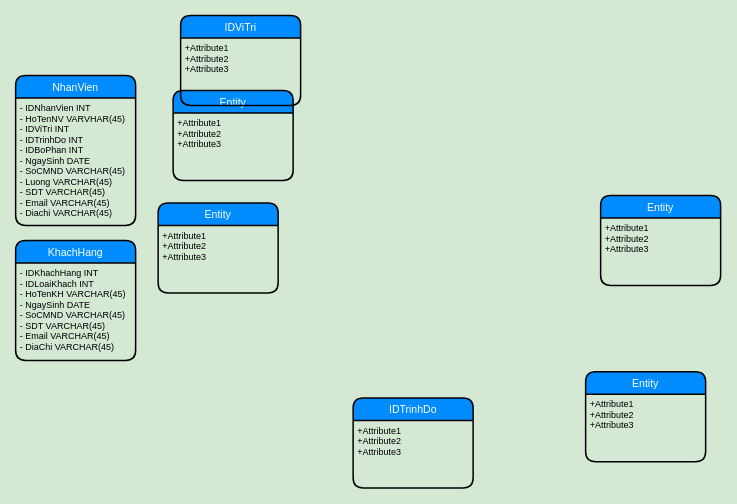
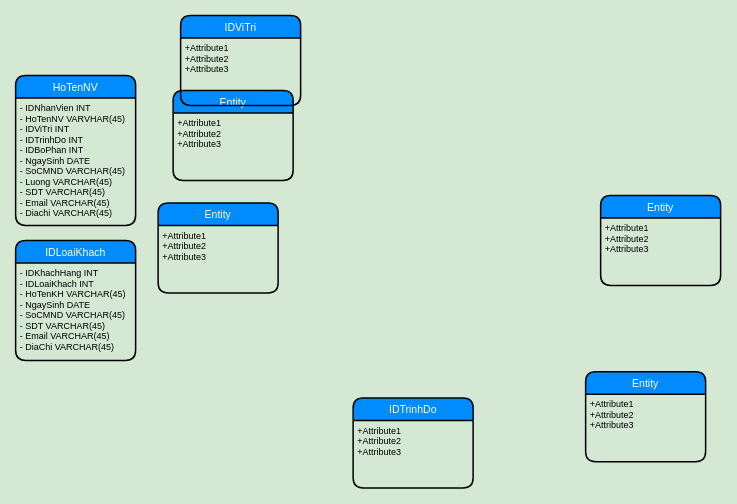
- <mxCell id="2" value="NhanVien" style="swimlane;childLayout=stackLayout;horizontal=1;startSize=30;horizontalStack=0;fillColor=#008cff;fontColor=#FFFFFF;rounded=1;fontSize=14;fontStyle=0;strokeWidth=2;resizeParent=0;resizeLast=1;shadow=0;dashed=0;align=center;" vertex="1" parent="1"><mxGeometry x="20" y="100" width="160" height="200" as="geometry" /></mxCell>
+ <mxCell id="2" value="HoTenNV" style="swimlane;childLayout=stackLayout;horizontal=1;startSize=30;horizontalStack=0;fillColor=#008cff;fontColor=#FFFFFF;rounded=1;fontSize=14;fontStyle=0;strokeWidth=2;resizeParent=0;resizeLast=1;shadow=0;dashed=0;align=center;" vertex="1" parent="1"><mxGeometry x="20" y="100" width="160" height="200" as="geometry" /></mxCell>
- <mxCell id="4" value="KhachHang" style="swimlane;childLayout=stackLayout;horizontal=1;startSize=30;horizontalStack=0;fillColor=#008cff;fontColor=#FFFFFF;rounded=1;fontSize=14;fontStyle=0;strokeWidth=2;resizeParent=0;resizeLast=1;shadow=0;dashed=0;align=center;" vertex="1" parent="1"><mxGeometry x="20" y="320" width="160" height="160" as="geometry" /></mxCell>
+ <mxCell id="4" value="IDLoaiKhach" style="swimlane;childLayout=stackLayout;horizontal=1;startSize=30;horizontalStack=0;fillColor=#008cff;fontColor=#FFFFFF;rounded=1;fontSize=14;fontStyle=0;strokeWidth=2;resizeParent=0;resizeLast=1;shadow=0;dashed=0;align=center;" vertex="1" parent="1"><mxGeometry x="20" y="320" width="160" height="160" as="geometry" /></mxCell>
